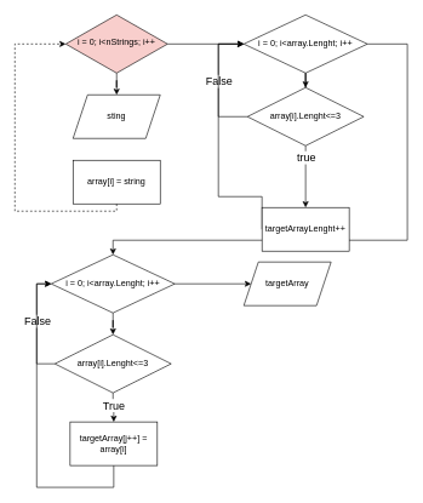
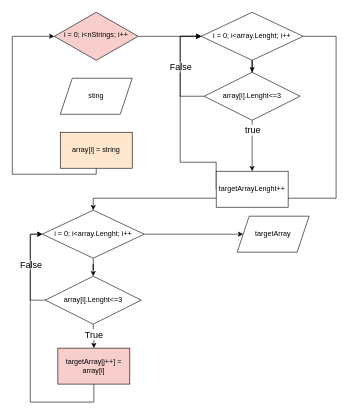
- <mxCell id="2" value="" style="edgeStyle=orthogonalEdgeStyle;rounded=0;orthogonalLoop=1;jettySize=auto;html=1;" edge="1" parent="1" source="4" target="7"><mxGeometry relative="1" as="geometry" /></mxCell>
- <mxCell id="5" value="" style="edgeStyle=orthogonalEdgeStyle;rounded=0;orthogonalLoop=1;jettySize=auto;html=1;entryX=0;entryY=0.5;entryDx=0;entryDy=0;dashed=1;" edge="1" parent="1" source="6" target="4"><mxGeometry relative="1" as="geometry"><mxPoint x="20" y="60" as="targetPoint" /><Array as="points"><mxPoint x="20" y="290" /><mxPoint x="20" y="60" /></Array></mxGeometry></mxCell>
+ <mxCell id="5" value="" style="edgeStyle=orthogonalEdgeStyle;rounded=0;orthogonalLoop=1;jettySize=auto;html=1;entryX=0;entryY=0.5;entryDx=0;entryDy=0;" edge="1" parent="1" source="6" target="4"><mxGeometry relative="1" as="geometry"><mxPoint x="20" y="60" as="targetPoint" /><Array as="points"><mxPoint x="20" y="290" /><mxPoint x="20" y="60" /></Array></mxGeometry></mxCell>
- <mxCell id="6" value="array[i] = string" style="rounded=0;whiteSpace=wrap;html=1;" vertex="1" parent="1"><mxGeometry x="100" y="220" width="120" height="60" as="geometry" /></mxCell>
+ <mxCell id="6" value="array[i] = string" style="rounded=0;whiteSpace=wrap;html=1;fillColor=#ffe6cc;" vertex="1" parent="1"><mxGeometry x="100" y="220" width="120" height="60" as="geometry" /></mxCell>
- <mxCell id="28" value="targetArray" style="shape=parallelogram;perimeter=parallelogramPerimeter;whiteSpace=wrap;html=1;fixedSize=1;" vertex="1" parent="1"><mxGeometry x="335" y="360" width="120" height="60" as="geometry" /></mxCell>
+ <mxCell id="28" value="targetArray" style="shape=parallelogram;perimeter=parallelogramPerimeter;whiteSpace=wrap;html=1;fixedSize=1;" vertex="1" parent="1"><mxGeometry x="395" y="360" width="120" height="60" as="geometry" /></mxCell>
- <mxCell id="27" value="targetArray[j++] = array[i]" style="rounded=0;whiteSpace=wrap;html=1;" vertex="1" parent="1"><mxGeometry x="96" y="580" width="120" height="60" as="geometry" /></mxCell>
+ <mxCell id="27" value="targetArray[j++] = array[i]" style="rounded=0;whiteSpace=wrap;html=1;fillColor=#f8cecc;" vertex="1" parent="1"><mxGeometry x="96" y="580" width="120" height="60" as="geometry" /></mxCell>
